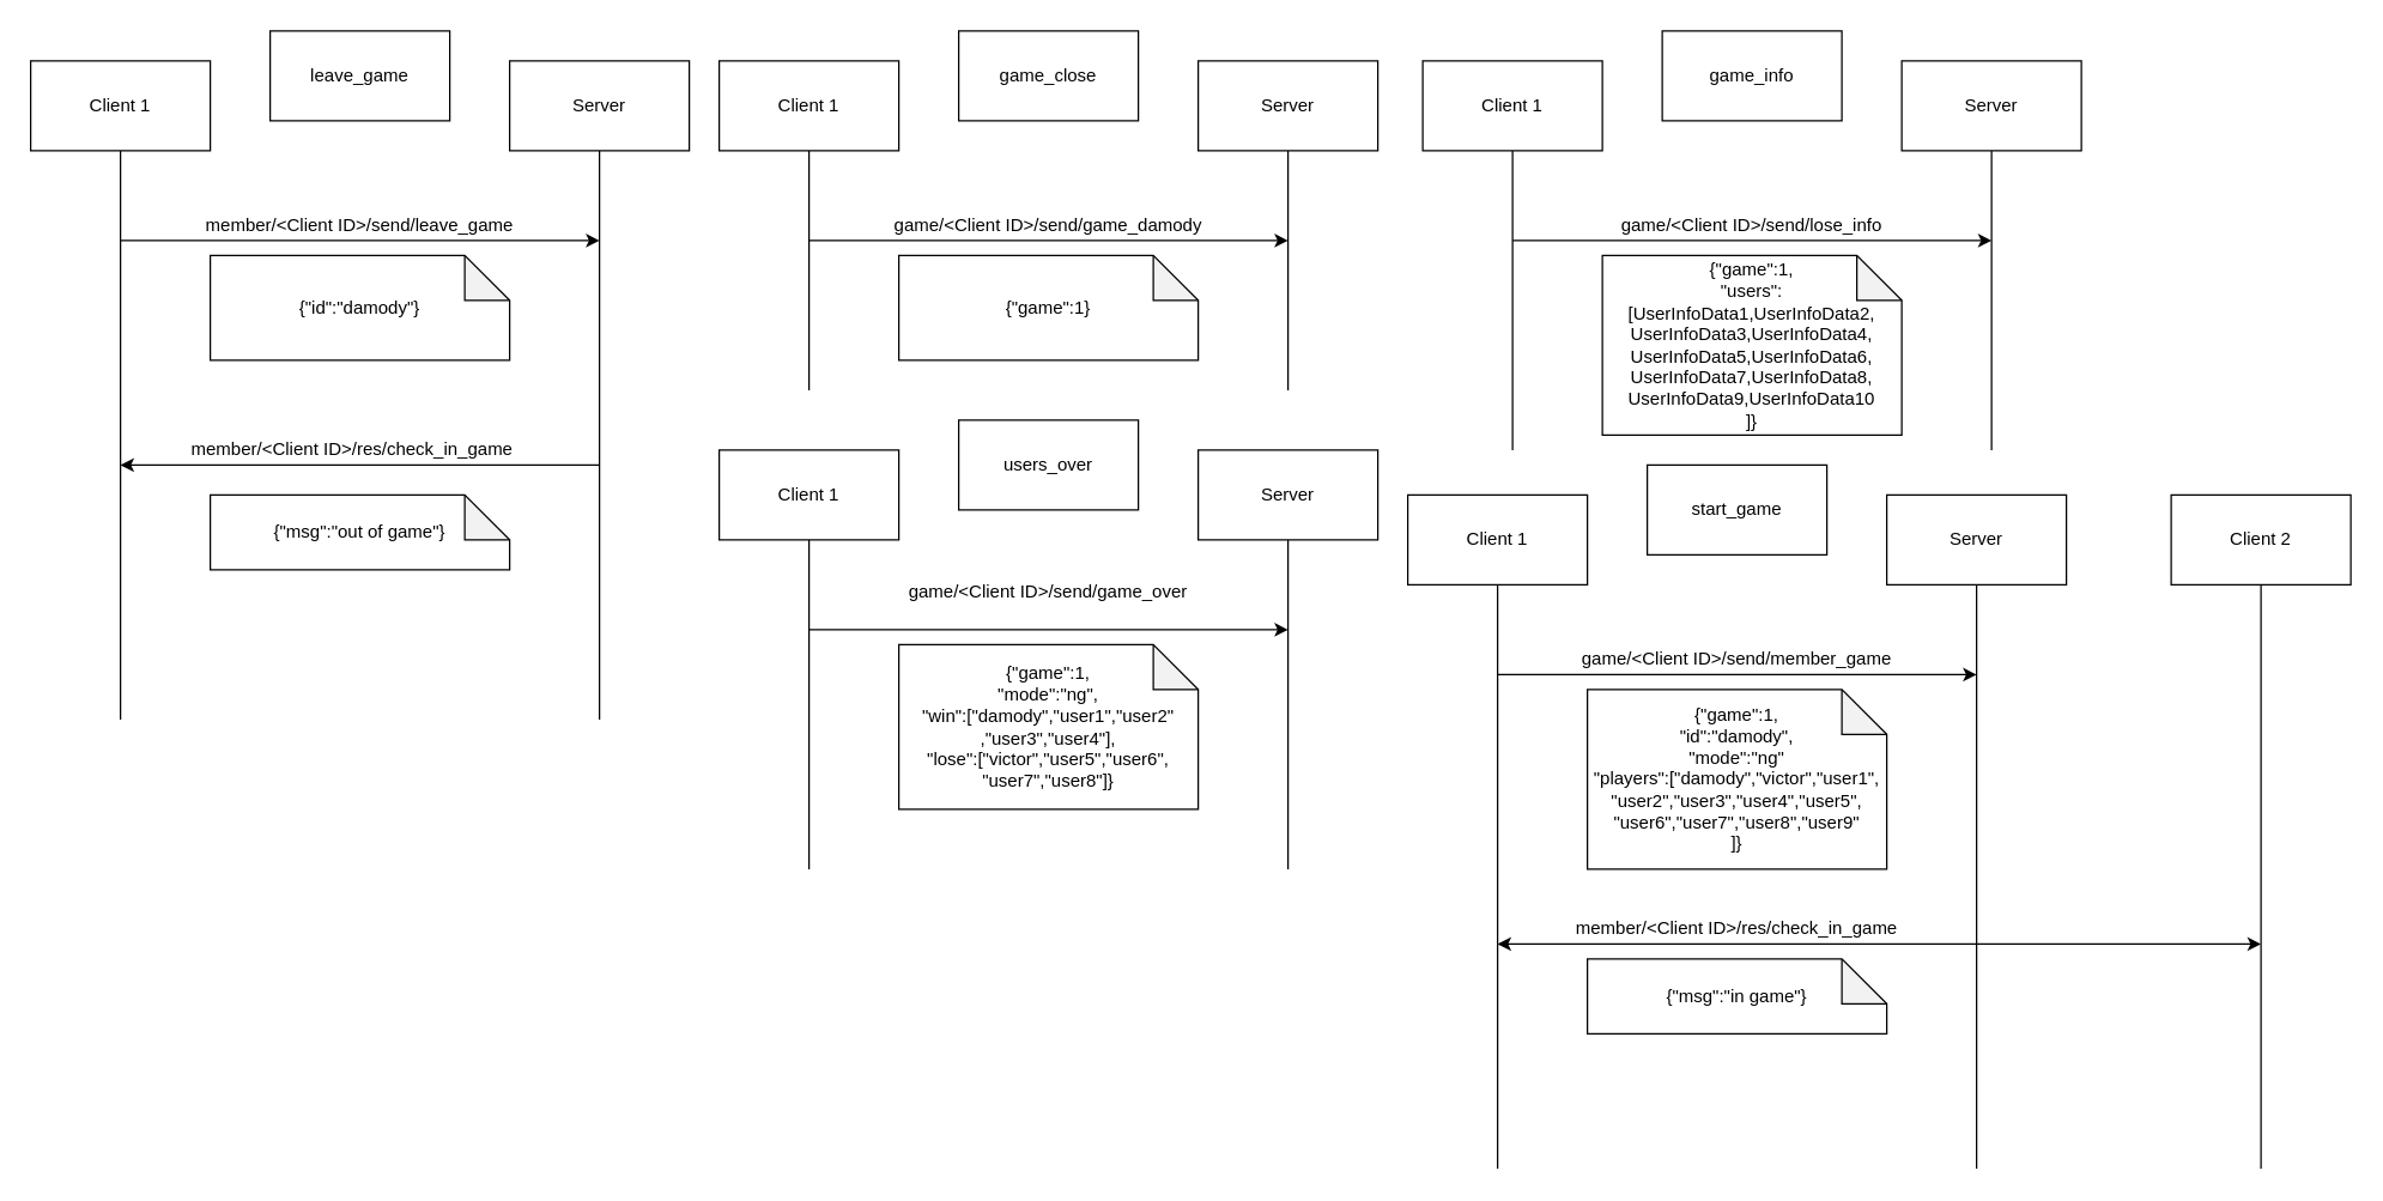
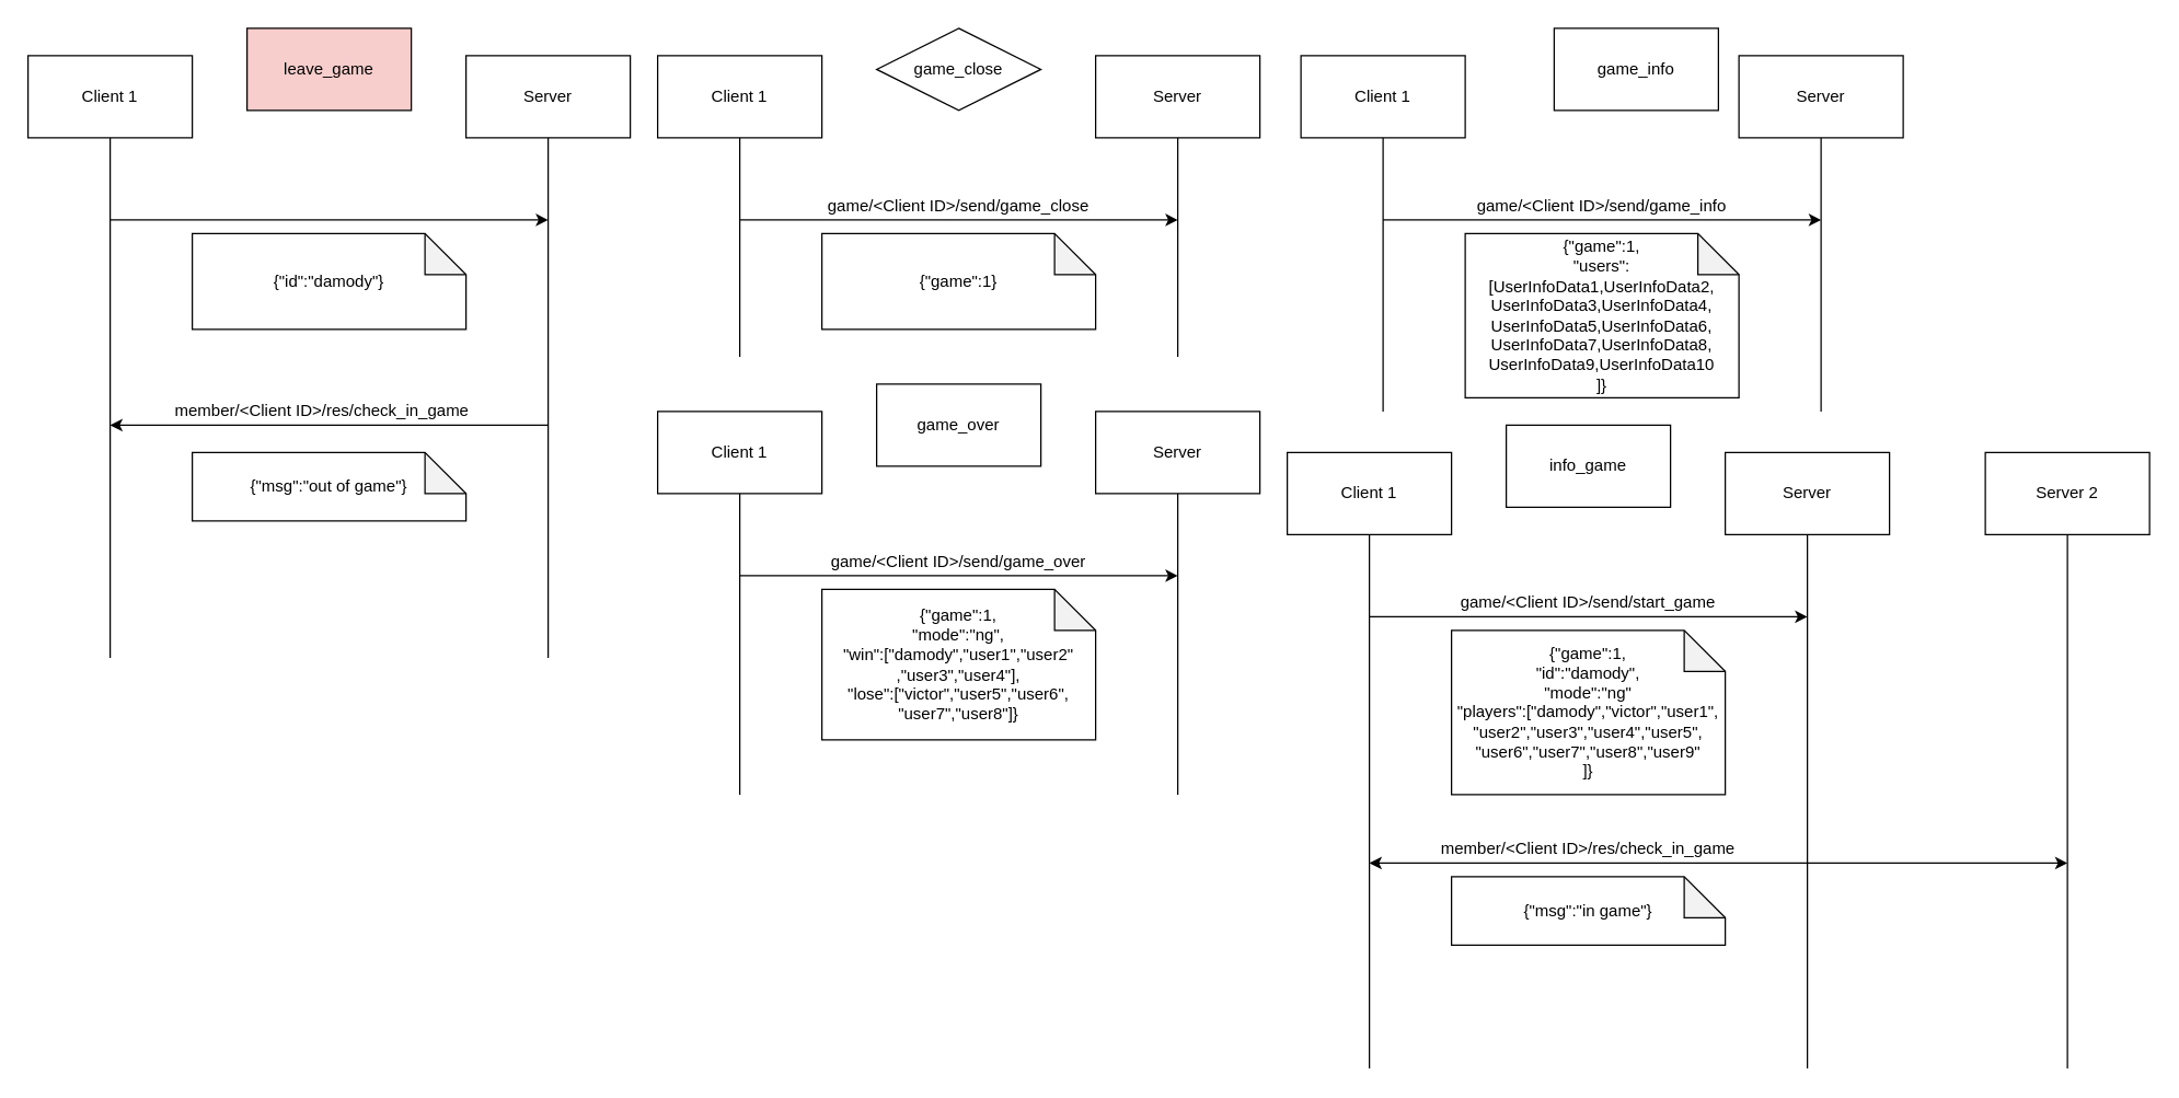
- <mxCell id="11" value="leave_game" style="rounded=0;whiteSpace=wrap;html=1;" vertex="1" parent="1"><mxGeometry x="180" y="20" width="120" height="60" as="geometry" /></mxCell>
+ <mxCell id="11" value="leave_game" style="rounded=0;whiteSpace=wrap;html=1;fillColor=#f8cecc;" vertex="1" parent="1"><mxGeometry x="180" y="20" width="120" height="60" as="geometry" /></mxCell>
- <mxCell id="20" value="game_close" style="rounded=0;whiteSpace=wrap;html=1;" vertex="1" parent="1"><mxGeometry x="640" y="20" width="120" height="60" as="geometry" /></mxCell>
+ <mxCell id="20" value="game_close" style="rhombus;whiteSpace=wrap;html=1;" vertex="1" parent="1"><mxGeometry x="640" y="20" width="120" height="60" as="geometry" /></mxCell>
- <mxCell id="36" value="game_info" style="rounded=0;whiteSpace=wrap;html=1;" vertex="1" parent="1"><mxGeometry x="1110" y="20" width="120" height="60" as="geometry" /></mxCell>
+ <mxCell id="36" value="game_info" style="rounded=0;whiteSpace=wrap;html=1;" vertex="1" parent="1"><mxGeometry x="1135" y="20" width="120" height="60" as="geometry" /></mxCell>
- <mxCell id="8" value="member/&amp;lt;Client ID&amp;gt;/send/leave_game" style="text;html=1;strokeColor=none;fillColor=none;align=center;verticalAlign=middle;whiteSpace=wrap;rounded=0;" vertex="1" parent="1"><mxGeometry x="115" y="140" width="250" height="20" as="geometry" /></mxCell>
- <mxCell id="18" value="game/&amp;lt;Client ID&amp;gt;/send/game_damody" style="text;html=1;strokeColor=none;fillColor=none;align=center;verticalAlign=middle;whiteSpace=wrap;rounded=0;" vertex="1" parent="1"><mxGeometry x="575" y="140" width="250" height="20" as="geometry" /></mxCell>
+ <mxCell id="18" value="game/&amp;lt;Client ID&amp;gt;/send/game_close" style="text;html=1;strokeColor=none;fillColor=none;align=center;verticalAlign=middle;whiteSpace=wrap;rounded=0;" vertex="1" parent="1"><mxGeometry x="575" y="140" width="250" height="20" as="geometry" /></mxCell>
- <mxCell id="34" value="game/&amp;lt;Client ID&amp;gt;/send/lose_info" style="text;html=1;strokeColor=none;fillColor=none;align=center;verticalAlign=middle;whiteSpace=wrap;rounded=0;" vertex="1" parent="1"><mxGeometry x="1045" y="140" width="250" height="20" as="geometry" /></mxCell>
+ <mxCell id="34" value="game/&amp;lt;Client ID&amp;gt;/send/game_info" style="text;html=1;strokeColor=none;fillColor=none;align=center;verticalAlign=middle;whiteSpace=wrap;rounded=0;" vertex="1" parent="1"><mxGeometry x="1045" y="140" width="250" height="20" as="geometry" /></mxCell>
- <mxCell id="28" value="users_over" style="rounded=0;whiteSpace=wrap;html=1;" vertex="1" parent="1"><mxGeometry x="640" y="280" width="120" height="60" as="geometry" /></mxCell>
+ <mxCell id="28" value="game_over" style="rounded=0;whiteSpace=wrap;html=1;" vertex="1" parent="1"><mxGeometry x="640" y="280" width="120" height="60" as="geometry" /></mxCell>
- <mxCell id="44" value="start_game" style="rounded=0;whiteSpace=wrap;html=1;" vertex="1" parent="1"><mxGeometry x="1100" y="310" width="120" height="60" as="geometry" /></mxCell>
+ <mxCell id="44" value="info_game" style="rounded=0;whiteSpace=wrap;html=1;" vertex="1" parent="1"><mxGeometry x="1100" y="310" width="120" height="60" as="geometry" /></mxCell>
- <mxCell id="45" value="Client 2" style="rounded=0;whiteSpace=wrap;html=1;" vertex="1" parent="1"><mxGeometry x="1450" y="330" width="120" height="60" as="geometry" /></mxCell>
+ <mxCell id="45" value="Server 2" style="rounded=0;whiteSpace=wrap;html=1;" vertex="1" parent="1"><mxGeometry x="1450" y="330" width="120" height="60" as="geometry" /></mxCell>
- <mxCell id="26" value="game/&amp;lt;Client ID&amp;gt;/send/game_over" style="text;html=1;strokeColor=none;fillColor=none;align=center;verticalAlign=middle;whiteSpace=wrap;rounded=0;" vertex="1" parent="1"><mxGeometry x="575" y="385" width="250" height="20" as="geometry" /></mxCell>
+ <mxCell id="26" value="game/&amp;lt;Client ID&amp;gt;/send/game_over" style="text;html=1;strokeColor=none;fillColor=none;align=center;verticalAlign=middle;whiteSpace=wrap;rounded=0;" vertex="1" parent="1"><mxGeometry x="575" y="400" width="250" height="20" as="geometry" /></mxCell>
- <mxCell id="42" value="game/&amp;lt;Client ID&amp;gt;/send/member_game" style="text;html=1;strokeColor=none;fillColor=none;align=center;verticalAlign=middle;whiteSpace=wrap;rounded=0;" vertex="1" parent="1"><mxGeometry x="1035" y="430" width="250" height="20" as="geometry" /></mxCell>
+ <mxCell id="42" value="game/&amp;lt;Client ID&amp;gt;/send/start_game" style="text;html=1;strokeColor=none;fillColor=none;align=center;verticalAlign=middle;whiteSpace=wrap;rounded=0;" vertex="1" parent="1"><mxGeometry x="1035" y="430" width="250" height="20" as="geometry" /></mxCell>
